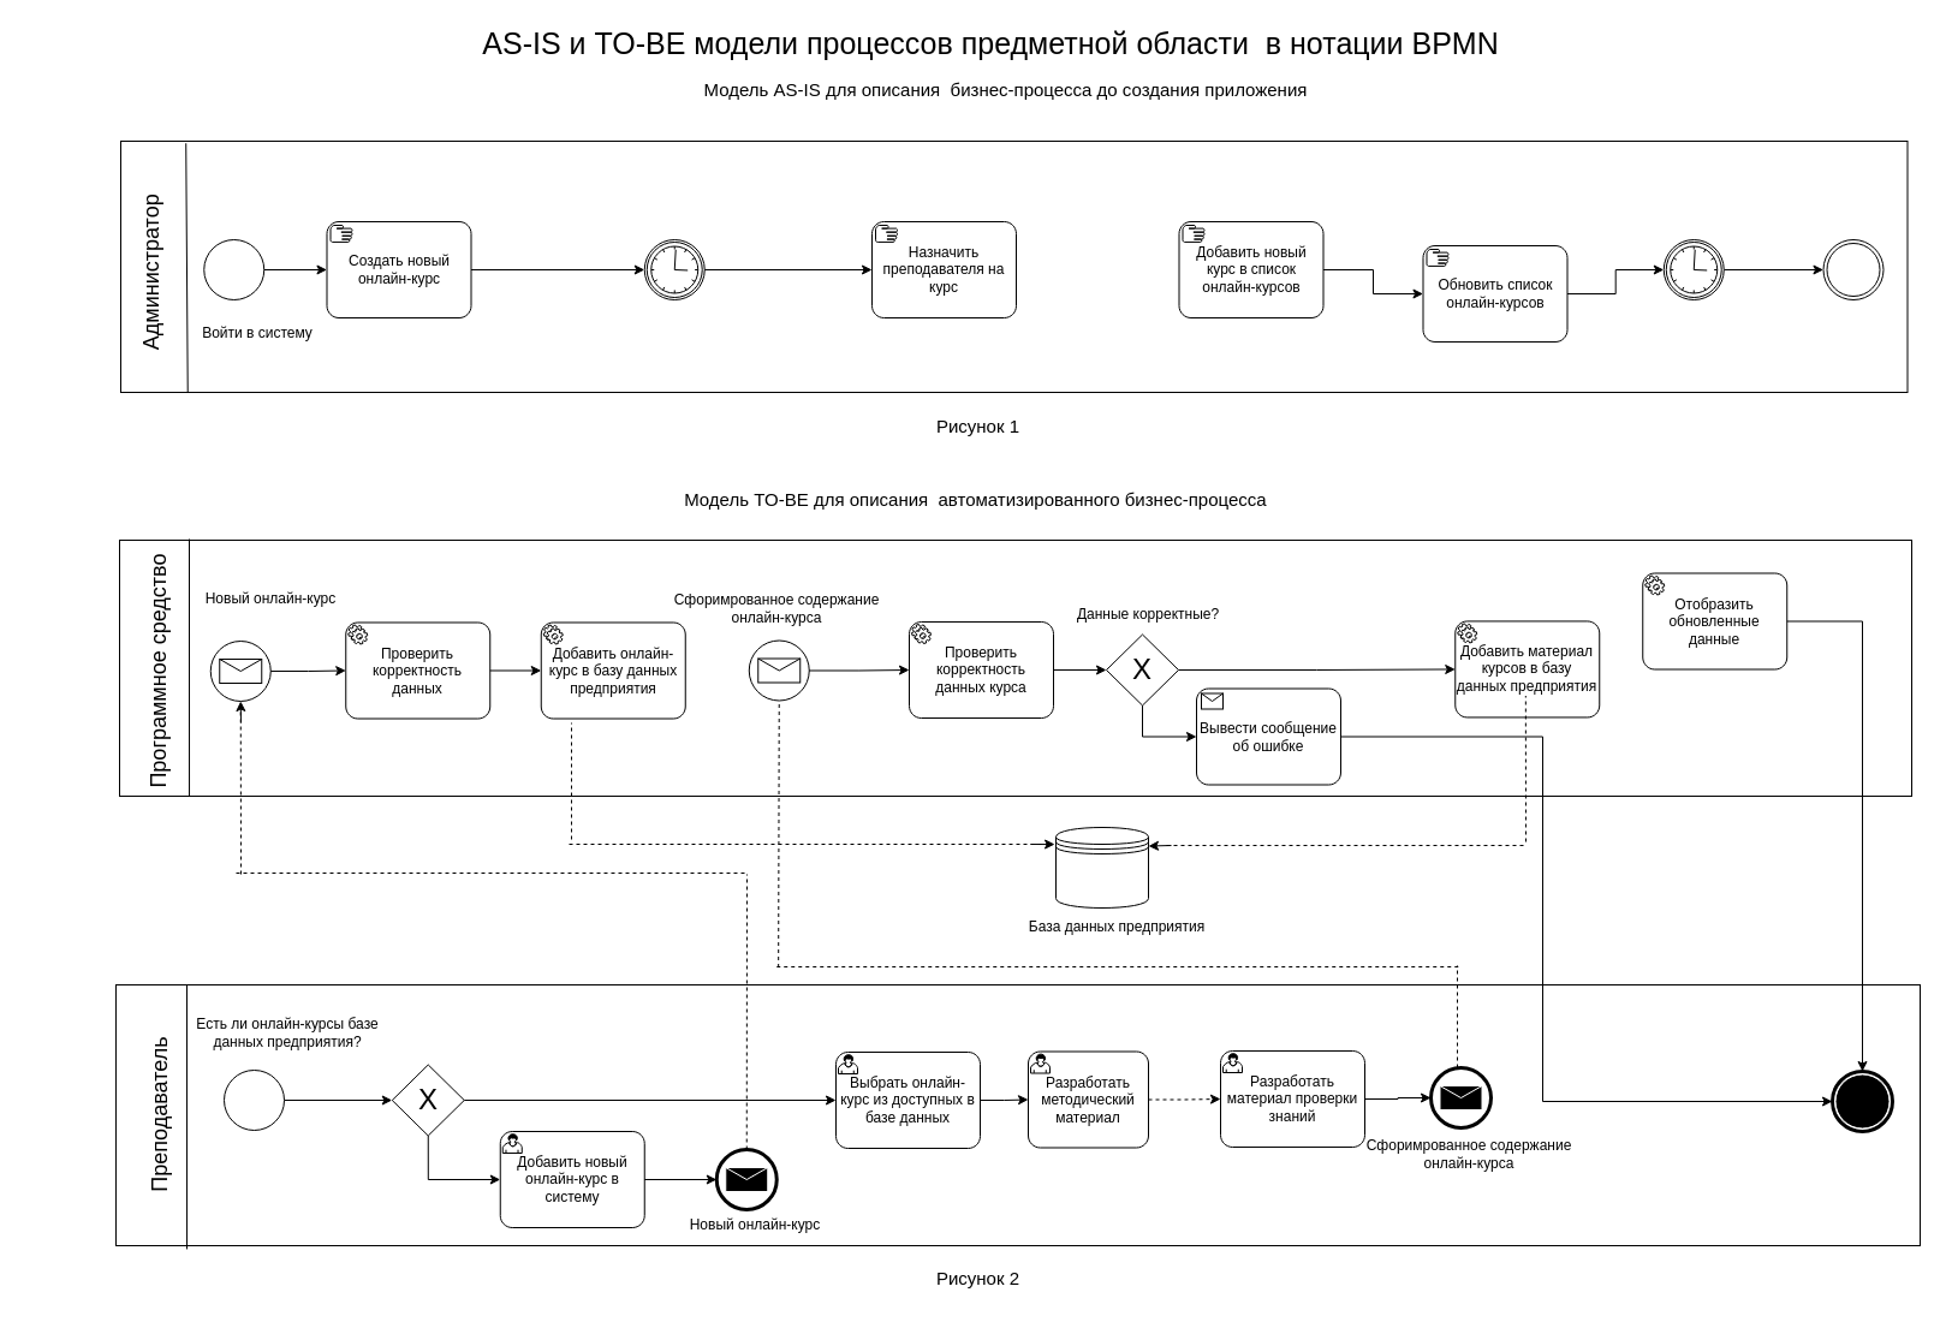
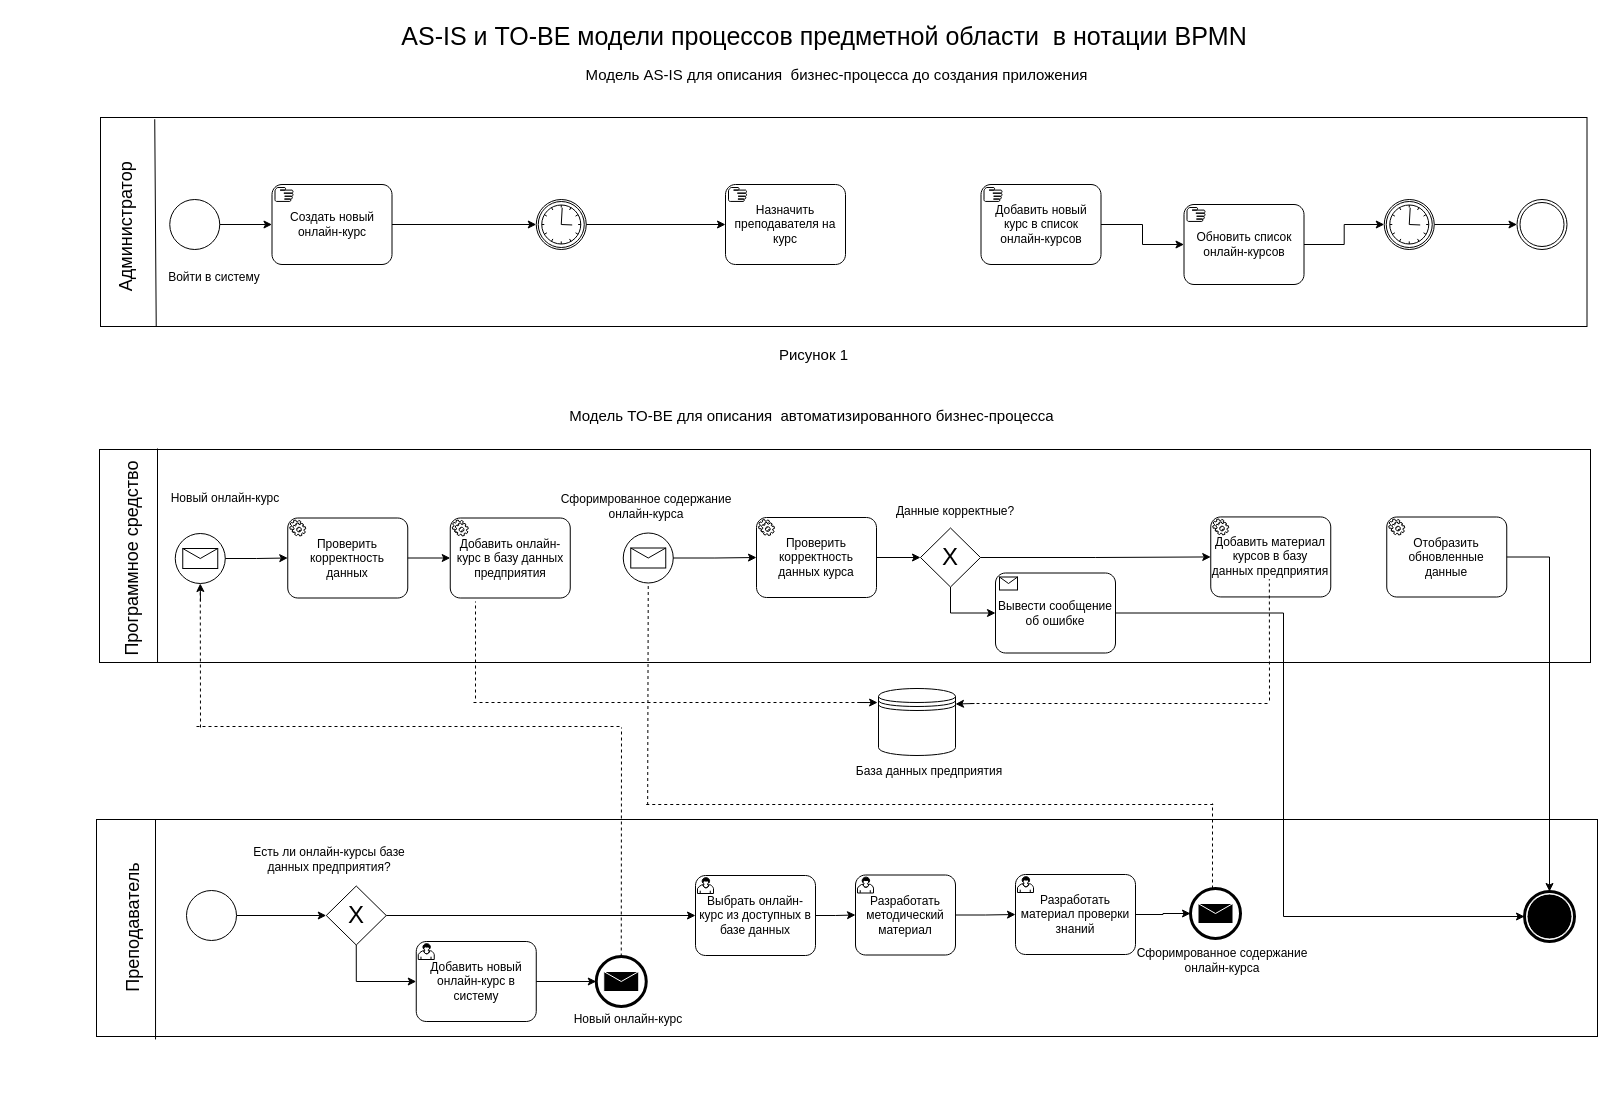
- <mxCell id="69" value="Отобразить обновленные данные" style="points=[[0.25,0,0],[0.5,0,0],[0.75,0,0],[1,0.25,0],[1,0.5,0],[1,0.75,0],[0.75,1,0],[0.5,1,0],[0.25,1,0],[0,0.75,0],[0,0.5,0],[0,0.25,0]];shape=mxgraph.bpmn.task;whiteSpace=wrap;rectStyle=rounded;size=10;html=1;container=1;expand=0;collapsible=0;taskMarker=service;" parent="1" vertex="1"><mxGeometry x="1366.25" y="476.5" width="120" height="80" as="geometry" /></mxCell>
+ <mxCell id="69" value="Отобразить обновленные данные" style="points=[[0.25,0,0],[0.5,0,0],[0.75,0,0],[1,0.25,0],[1,0.5,0],[1,0.75,0],[0.75,1,0],[0.5,1,0],[0.25,1,0],[0,0.75,0],[0,0.5,0],[0,0.25,0]];shape=mxgraph.bpmn.task;whiteSpace=wrap;rectStyle=rounded;size=10;html=1;container=1;expand=0;collapsible=0;taskMarker=service;" parent="1" vertex="1"><mxGeometry x="1386.25" y="516.5" width="120" height="80" as="geometry" /></mxCell>
- <mxCell id="26" value="Есть ли онлайн-курсы базе данных предприятия?" style="text;html=1;align=center;verticalAlign=middle;whiteSpace=wrap;rounded=0;" parent="1" vertex="1"><mxGeometry x="148" y="844" width="182" height="30" as="geometry" /></mxCell>
+ <mxCell id="26" value="Есть ли онлайн-курсы базе данных предприятия?" style="text;html=1;align=center;verticalAlign=middle;whiteSpace=wrap;rounded=0;" parent="1" vertex="1"><mxGeometry x="238" y="844" width="182" height="30" as="geometry" /></mxCell>
- <mxCell id="54" style="edgeStyle=orthogonalEdgeStyle;rounded=0;orthogonalLoop=1;jettySize=auto;html=1;exitX=1;exitY=0.5;exitDx=0;exitDy=0;exitPerimeter=0;entryX=0;entryY=0.5;entryDx=0;entryDy=0;entryPerimeter=0;dashed=1;" parent="1" source="33" target="35" edge="1"><mxGeometry relative="1" as="geometry" /></mxCell>
+ <mxCell id="54" style="edgeStyle=orthogonalEdgeStyle;rounded=0;orthogonalLoop=1;jettySize=auto;html=1;exitX=1;exitY=0.5;exitDx=0;exitDy=0;exitPerimeter=0;entryX=0;entryY=0.5;entryDx=0;entryDy=0;entryPerimeter=0;" parent="1" source="33" target="35" edge="1"><mxGeometry relative="1" as="geometry" /></mxCell>
- <mxCell id="82" value="&lt;font style=&quot;font-size: 15px;&quot;&gt;Рисунок 2&lt;/font&gt;" style="text;html=1;align=center;verticalAlign=middle;whiteSpace=wrap;rounded=0;" parent="1" vertex="1"><mxGeometry x="457" y="1048" width="713" height="30" as="geometry" /></mxCell>
